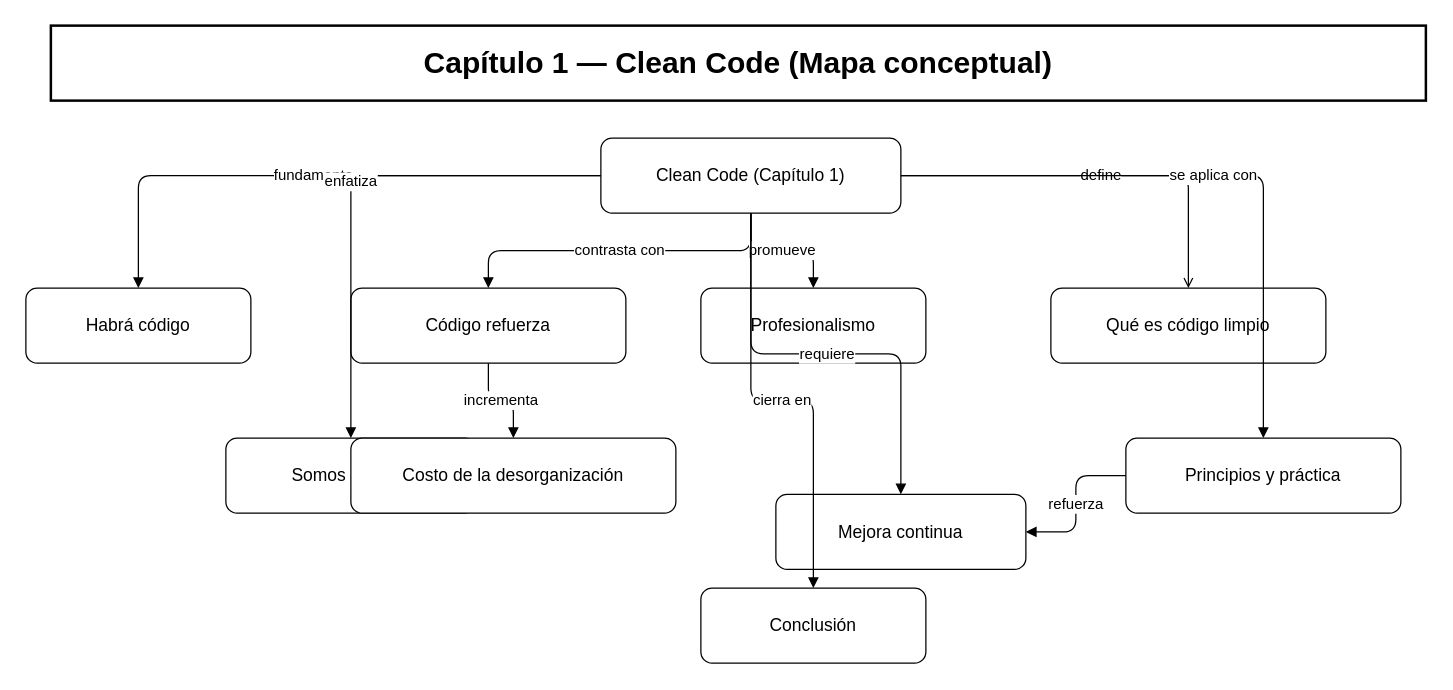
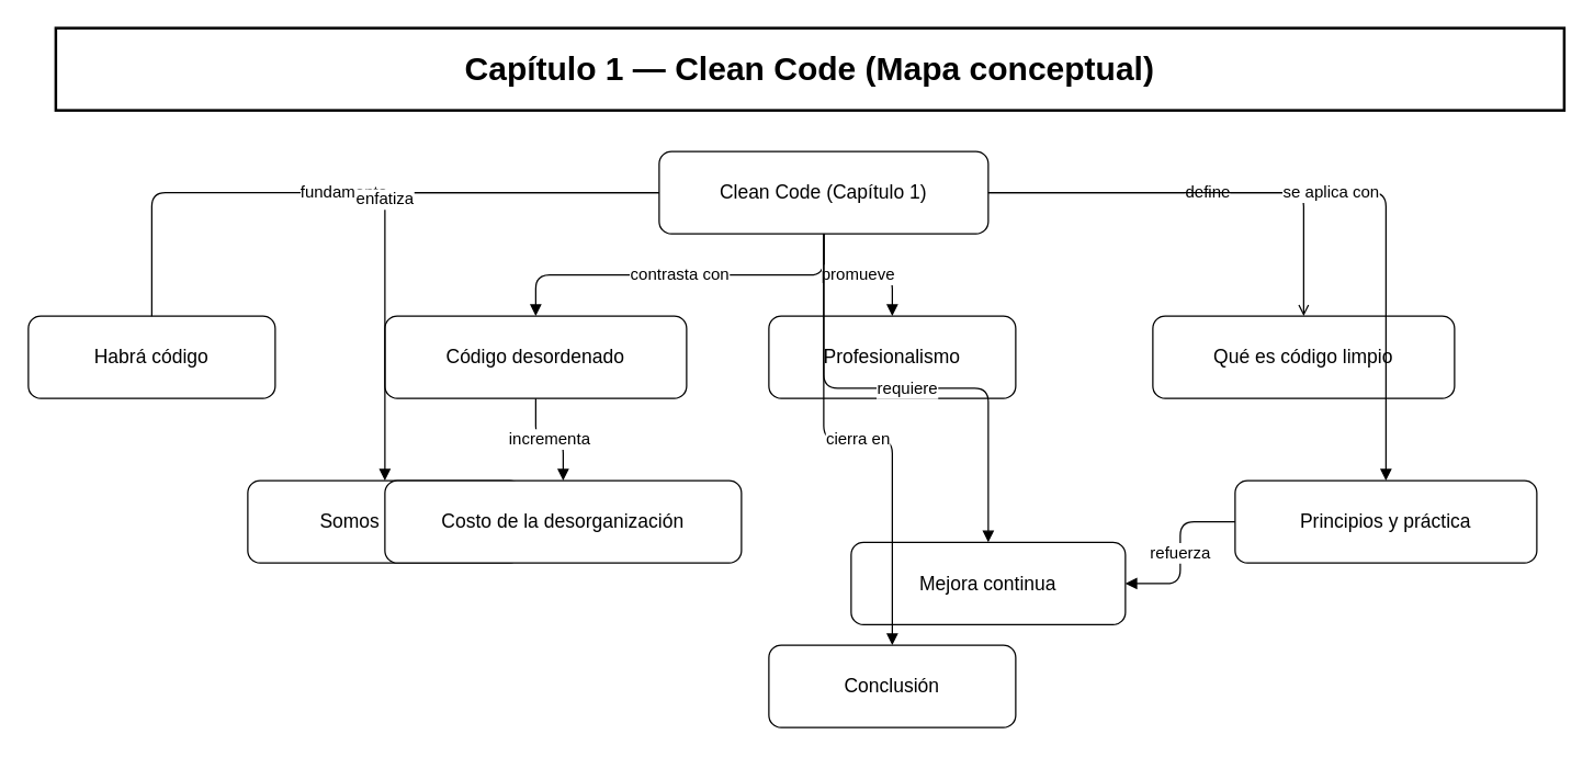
- <mxCell id="13" value="fundamenta" style="edgeStyle=orthogonalEdgeStyle;rounded=1;endArrow=block;endFill=1;html=1;fontSize=12;" edge="1" parent="1" source="3" target="4"><mxGeometry relative="1" as="geometry"><mxPoint x="0" y="0" as="offset" /></mxGeometry></mxCell>
+ <mxCell id="13" value="fundamenta" style="edgeStyle=orthogonalEdgeStyle;rounded=1;endArrow=none;endFill=1;html=1;fontSize=12;" edge="1" parent="1" source="3" target="4"><mxGeometry relative="1" as="geometry"><mxPoint x="0" y="0" as="offset" /></mxGeometry></mxCell>
- <mxCell id="5" value="Código refuerza" vertex="1" parent="1" style="rounded=1;whiteSpace=wrap;html=1;fontSize=14;"><mxGeometry x="280" y="230" width="220" height="60" as="geometry" /></mxCell>
+ <mxCell id="5" value="Código desordenado" vertex="1" parent="1" style="rounded=1;whiteSpace=wrap;html=1;fontSize=14;"><mxGeometry x="280" y="230" width="220" height="60" as="geometry" /></mxCell>
